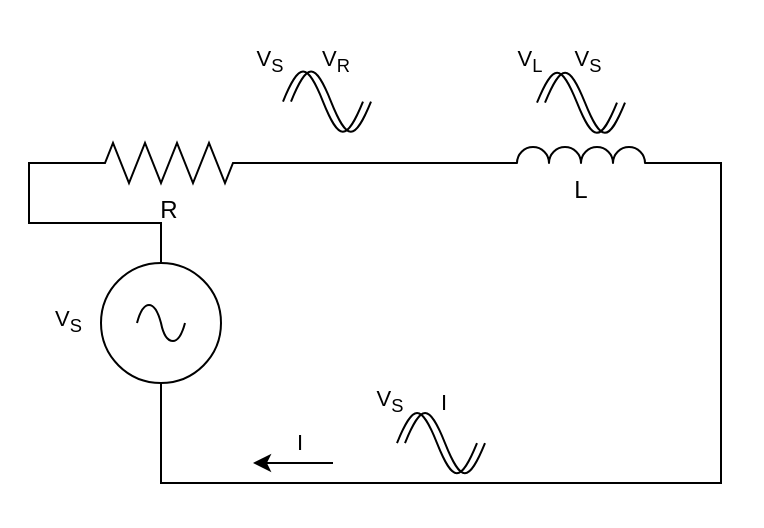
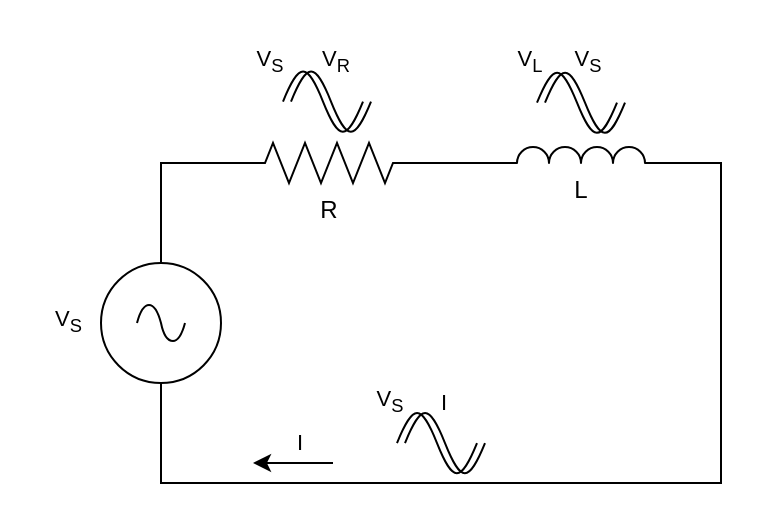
- <mxCell id="12" value="R" style="pointerEvents=1;verticalLabelPosition=bottom;shadow=0;dashed=0;align=center;html=1;verticalAlign=top;shape=mxgraph.electrical.resistors.resistor_2;convertToSvg=1;" parent="1" vertex="1"><mxGeometry x="34" y="71" width="100" height="20" as="geometry" /></mxCell>
+ <mxCell id="12" value="R" style="pointerEvents=1;verticalLabelPosition=bottom;shadow=0;dashed=0;align=center;html=1;verticalAlign=top;shape=mxgraph.electrical.resistors.resistor_2;convertToSvg=1;" parent="1" vertex="1"><mxGeometry x="114" y="71" width="100" height="20" as="geometry" /></mxCell>
